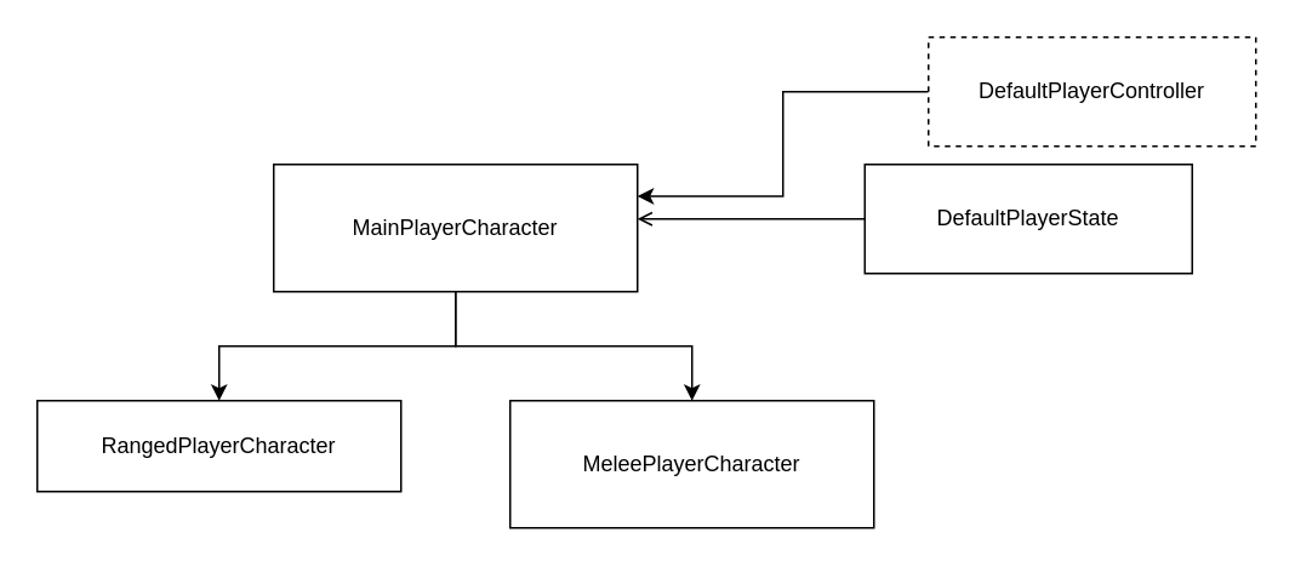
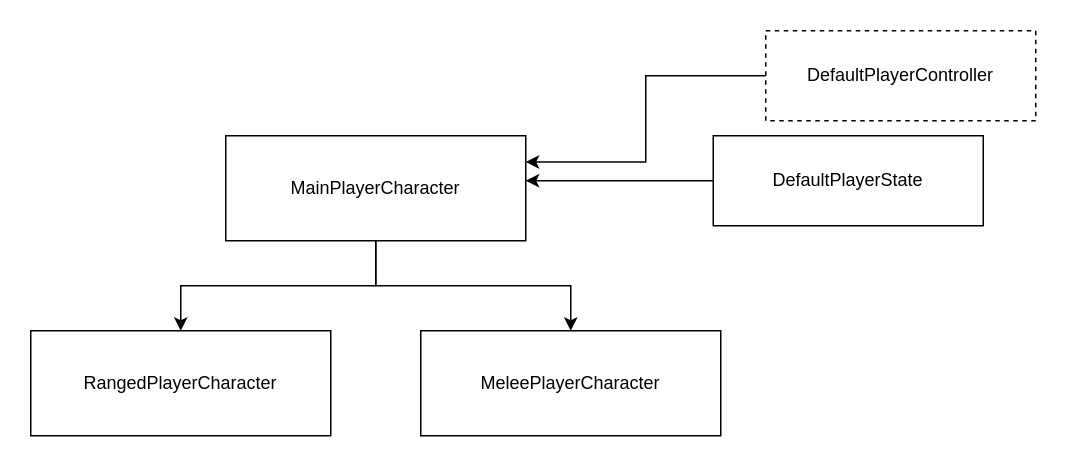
- <mxCell id="10" style="edgeStyle=orthogonalEdgeStyle;rounded=0;orthogonalLoop=1;jettySize=auto;html=1;entryX=1;entryY=0.429;entryDx=0;entryDy=0;entryPerimeter=0;endArrow=open;" edge="1" parent="1" source="7" target="6"><mxGeometry relative="1" as="geometry" /></mxCell>
+ <mxCell id="10" style="edgeStyle=orthogonalEdgeStyle;rounded=0;orthogonalLoop=1;jettySize=auto;html=1;entryX=1;entryY=0.429;entryDx=0;entryDy=0;entryPerimeter=0;" edge="1" parent="1" source="7" target="6"><mxGeometry relative="1" as="geometry" /></mxCell>
- <mxCell id="8" value="RangedPlayerCharacter" style="html=1;whiteSpace=wrap;" vertex="1" parent="1"><mxGeometry x="20" y="220" width="200" height="50" as="geometry" /></mxCell>
+ <mxCell id="8" value="RangedPlayerCharacter" style="html=1;whiteSpace=wrap;" vertex="1" parent="1"><mxGeometry x="20" y="220" width="200" height="70" as="geometry" /></mxCell>
